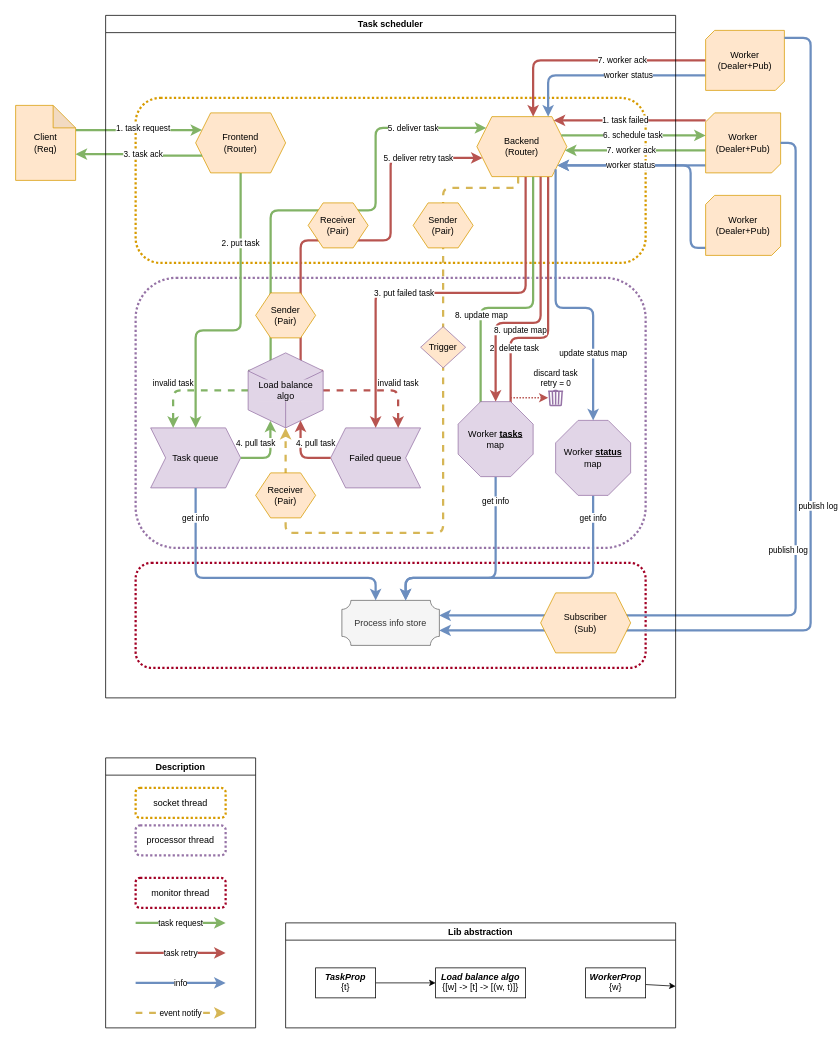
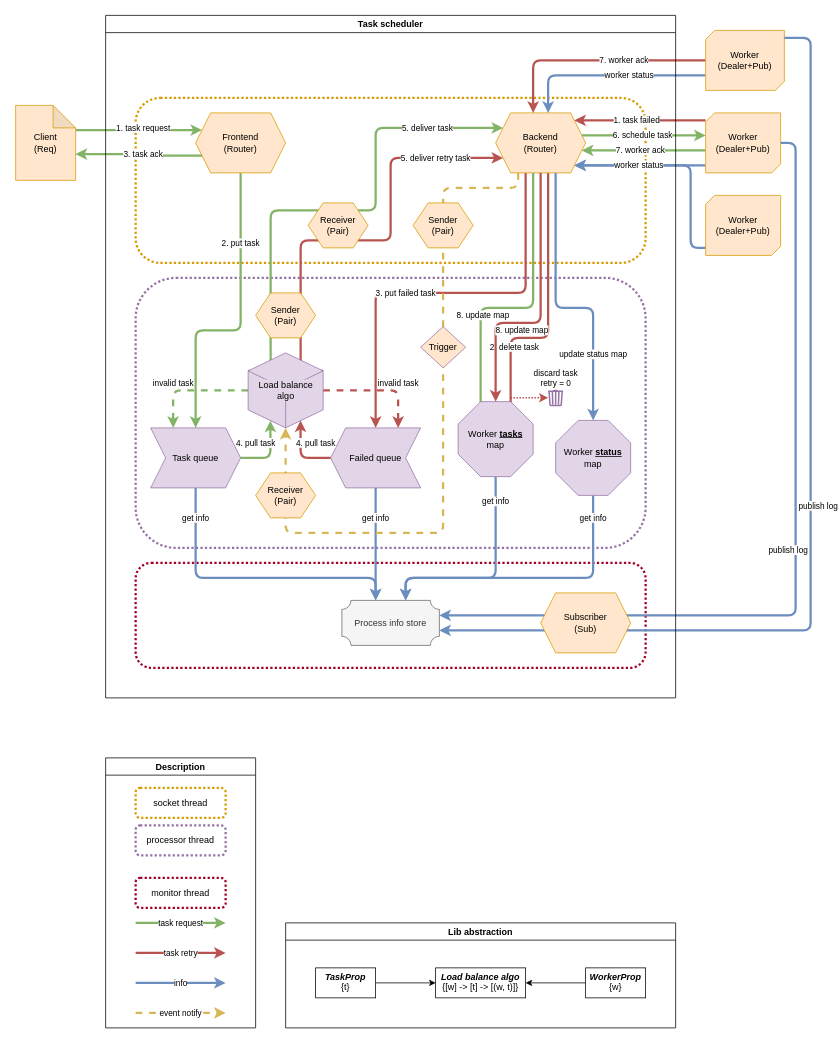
- <mxCell id="16" value="Backend&lt;div&gt;(&lt;span style=&quot;color: rgb(0, 0, 0); background-color: transparent;&quot;&gt;Router)&lt;/span&gt;&lt;/div&gt;" style="shape=hexagon;perimeter=hexagonPerimeter2;whiteSpace=wrap;html=1;fixedSize=1;fillColor=#ffe6cc;strokeColor=#d79b00;" parent="1" vertex="1"><mxGeometry x="635" y="155" width="120" height="80" as="geometry" /></mxCell>
+ <mxCell id="16" value="Backend&lt;div&gt;(&lt;span style=&quot;color: rgb(0, 0, 0); background-color: transparent;&quot;&gt;Router)&lt;/span&gt;&lt;/div&gt;" style="shape=hexagon;perimeter=hexagonPerimeter2;whiteSpace=wrap;html=1;fixedSize=1;fillColor=#ffe6cc;strokeColor=#d79b00;" parent="1" vertex="1"><mxGeometry x="660" y="150" width="120" height="80" as="geometry" /></mxCell>
+ <mxCell id="21" value="get info" style="edgeStyle=orthogonalEdgeStyle;html=1;rounded=1;strokeColor=#6c8ebf;strokeWidth=3;align=center;verticalAlign=middle;fontFamily=Helvetica;fontSize=11;fontColor=default;labelBackgroundColor=default;endArrow=classic;fillColor=#dae8fc;" parent="1" source="22" target="29" edge="1"><mxGeometry x="-0.467" relative="1" as="geometry"><Array as="points"><mxPoint x="500" y="760" /><mxPoint x="500" y="760" /></Array><mxPoint as="offset" /></mxGeometry></mxCell>
- <mxCell id="45" style="edgeStyle=none;html=1;" parent="41" source="46" target="47" edge="1"><mxGeometry relative="1" as="geometry" /></mxCell>
+ <mxCell id="45" style="edgeStyle=none;html=1;entryX=1;entryY=0.5;entryDx=0;entryDy=0;" parent="41" source="46" target="44" edge="1"><mxGeometry relative="1" as="geometry" /></mxCell>
